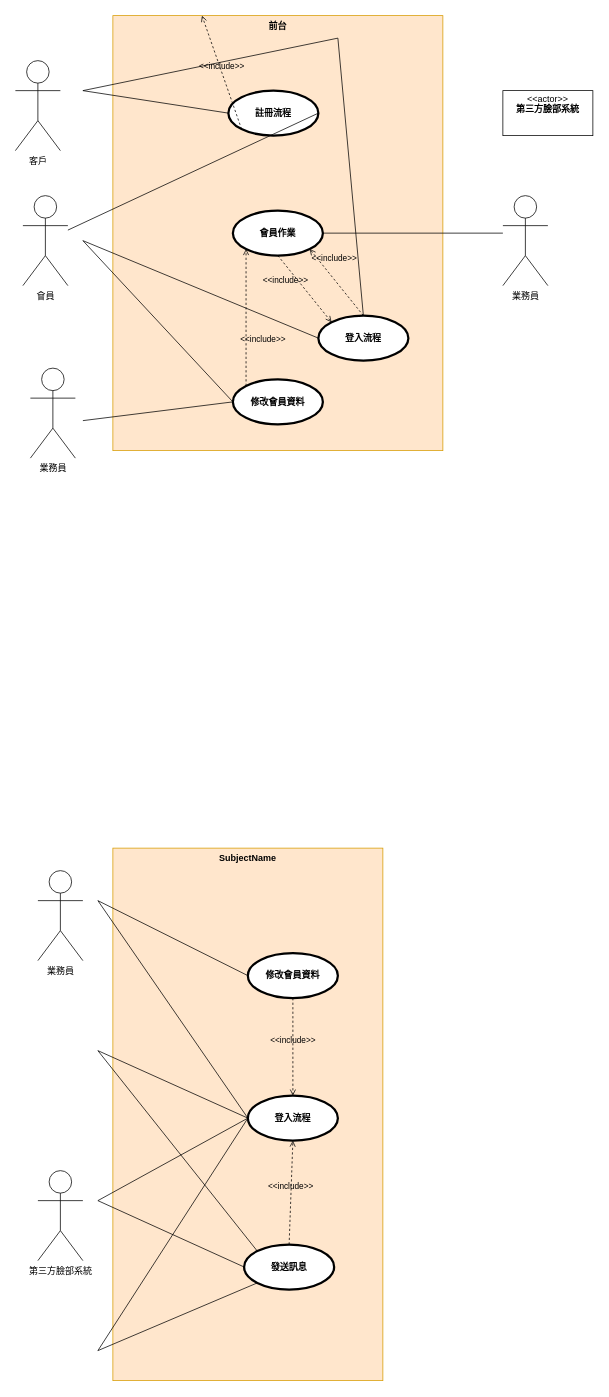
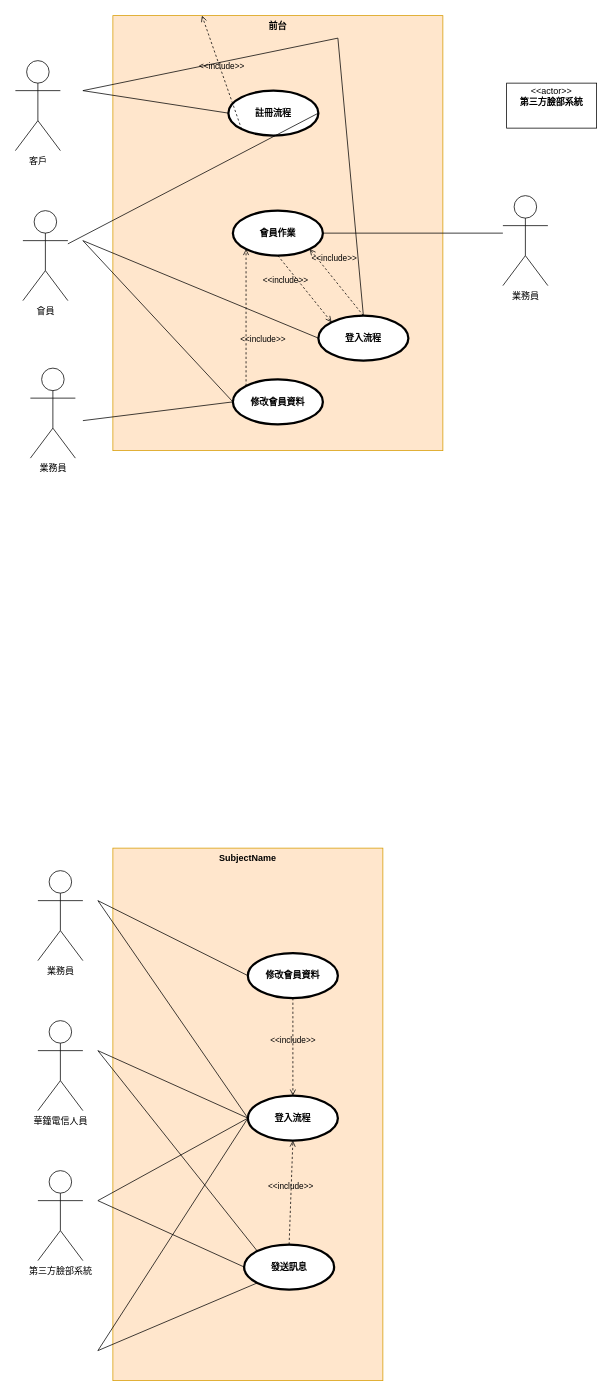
- <mxCell id="8" value="&lt;p style=&quot;margin:0px;margin-top:4px;text-align:center;&quot;&gt;&amp;lt;&amp;lt;actor&amp;gt;&amp;gt;&lt;br&gt;&lt;b&gt;第三方臉部系統&lt;/b&gt;&lt;/p&gt;" style="shape=rect;html=1;overflow=fill;html=1;whiteSpace=wrap;align=center;" vertex="1" parent="1"><mxGeometry x="670" y="120" width="120" height="60" as="geometry" /></mxCell>
+ <mxCell id="8" value="&lt;p style=&quot;margin:0px;margin-top:4px;text-align:center;&quot;&gt;&amp;lt;&amp;lt;actor&amp;gt;&amp;gt;&lt;br&gt;&lt;b&gt;第三方臉部系統&lt;/b&gt;&lt;/p&gt;" style="shape=rect;html=1;overflow=fill;html=1;whiteSpace=wrap;align=center;" vertex="1" parent="1"><mxGeometry x="675" y="110" width="120" height="60" as="geometry" /></mxCell>
- <mxCell id="5" value="會員" style="shape=umlActor;html=1;verticalLabelPosition=bottom;verticalAlign=top;align=center;" vertex="1" parent="1"><mxGeometry x="30" y="260" width="60" height="120" as="geometry" /></mxCell>
+ <mxCell id="5" value="會員" style="shape=umlActor;html=1;verticalLabelPosition=bottom;verticalAlign=top;align=center;" vertex="1" parent="1"><mxGeometry x="30" y="280" width="60" height="120" as="geometry" /></mxCell>
+ <mxCell id="25" value="華鐘電信人員" style="shape=umlActor;html=1;verticalLabelPosition=bottom;verticalAlign=top;align=center;" vertex="1" parent="1"><mxGeometry x="50" y="1360" width="60" height="120" as="geometry" /></mxCell>
